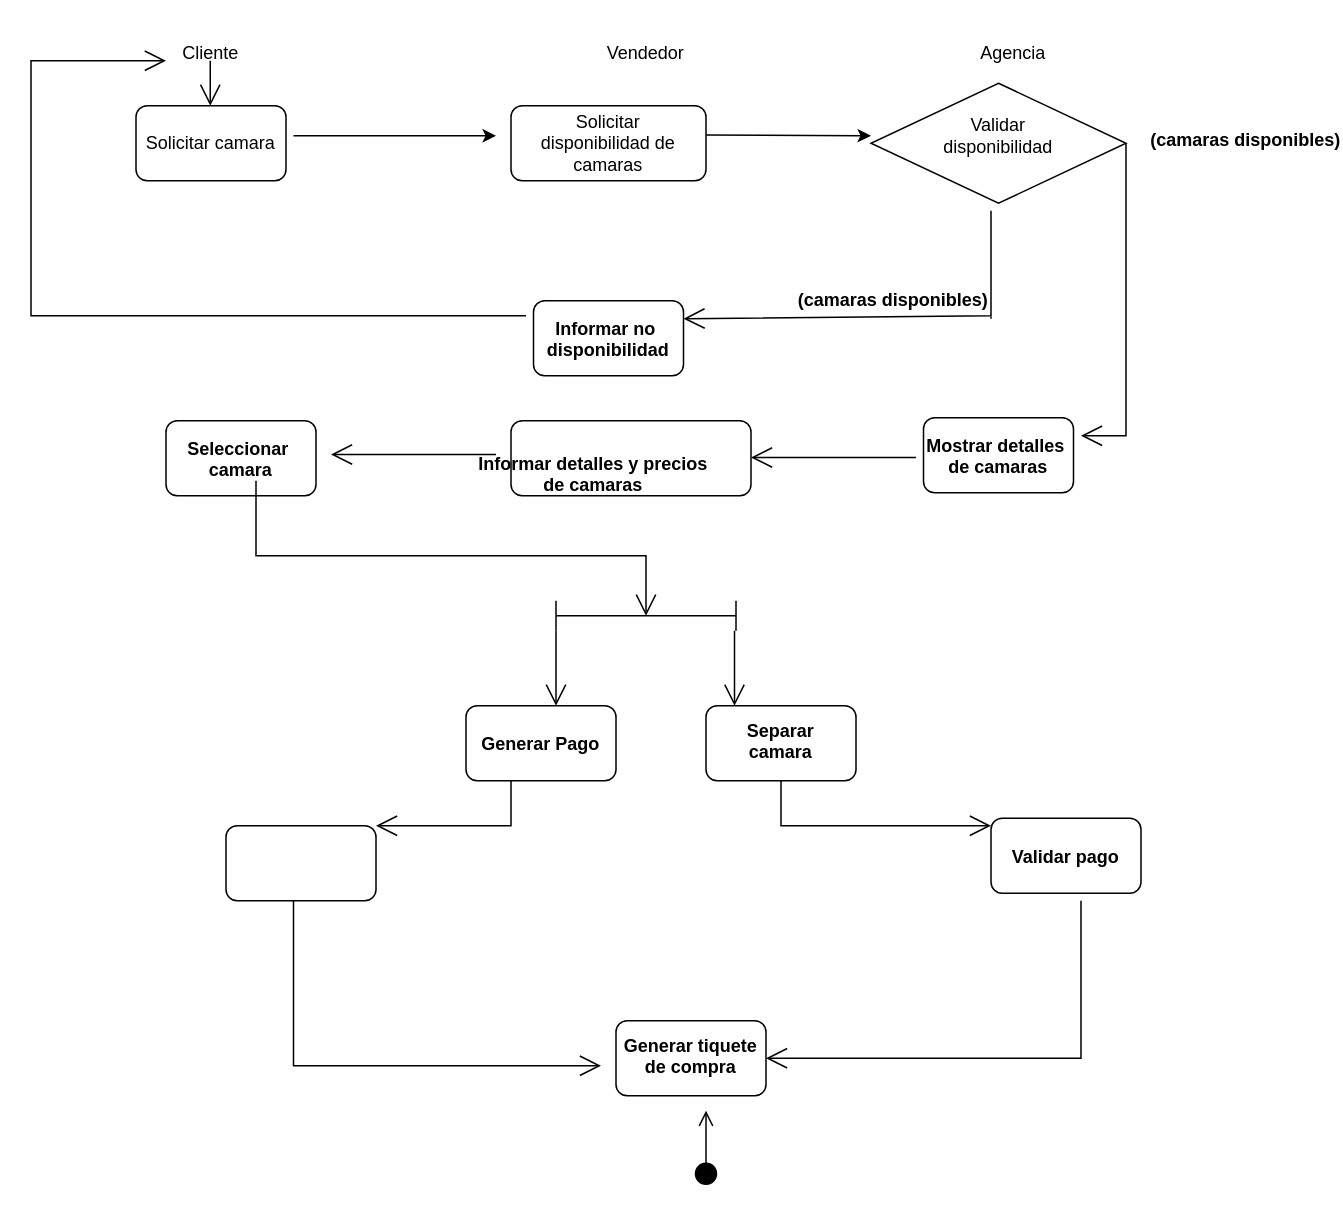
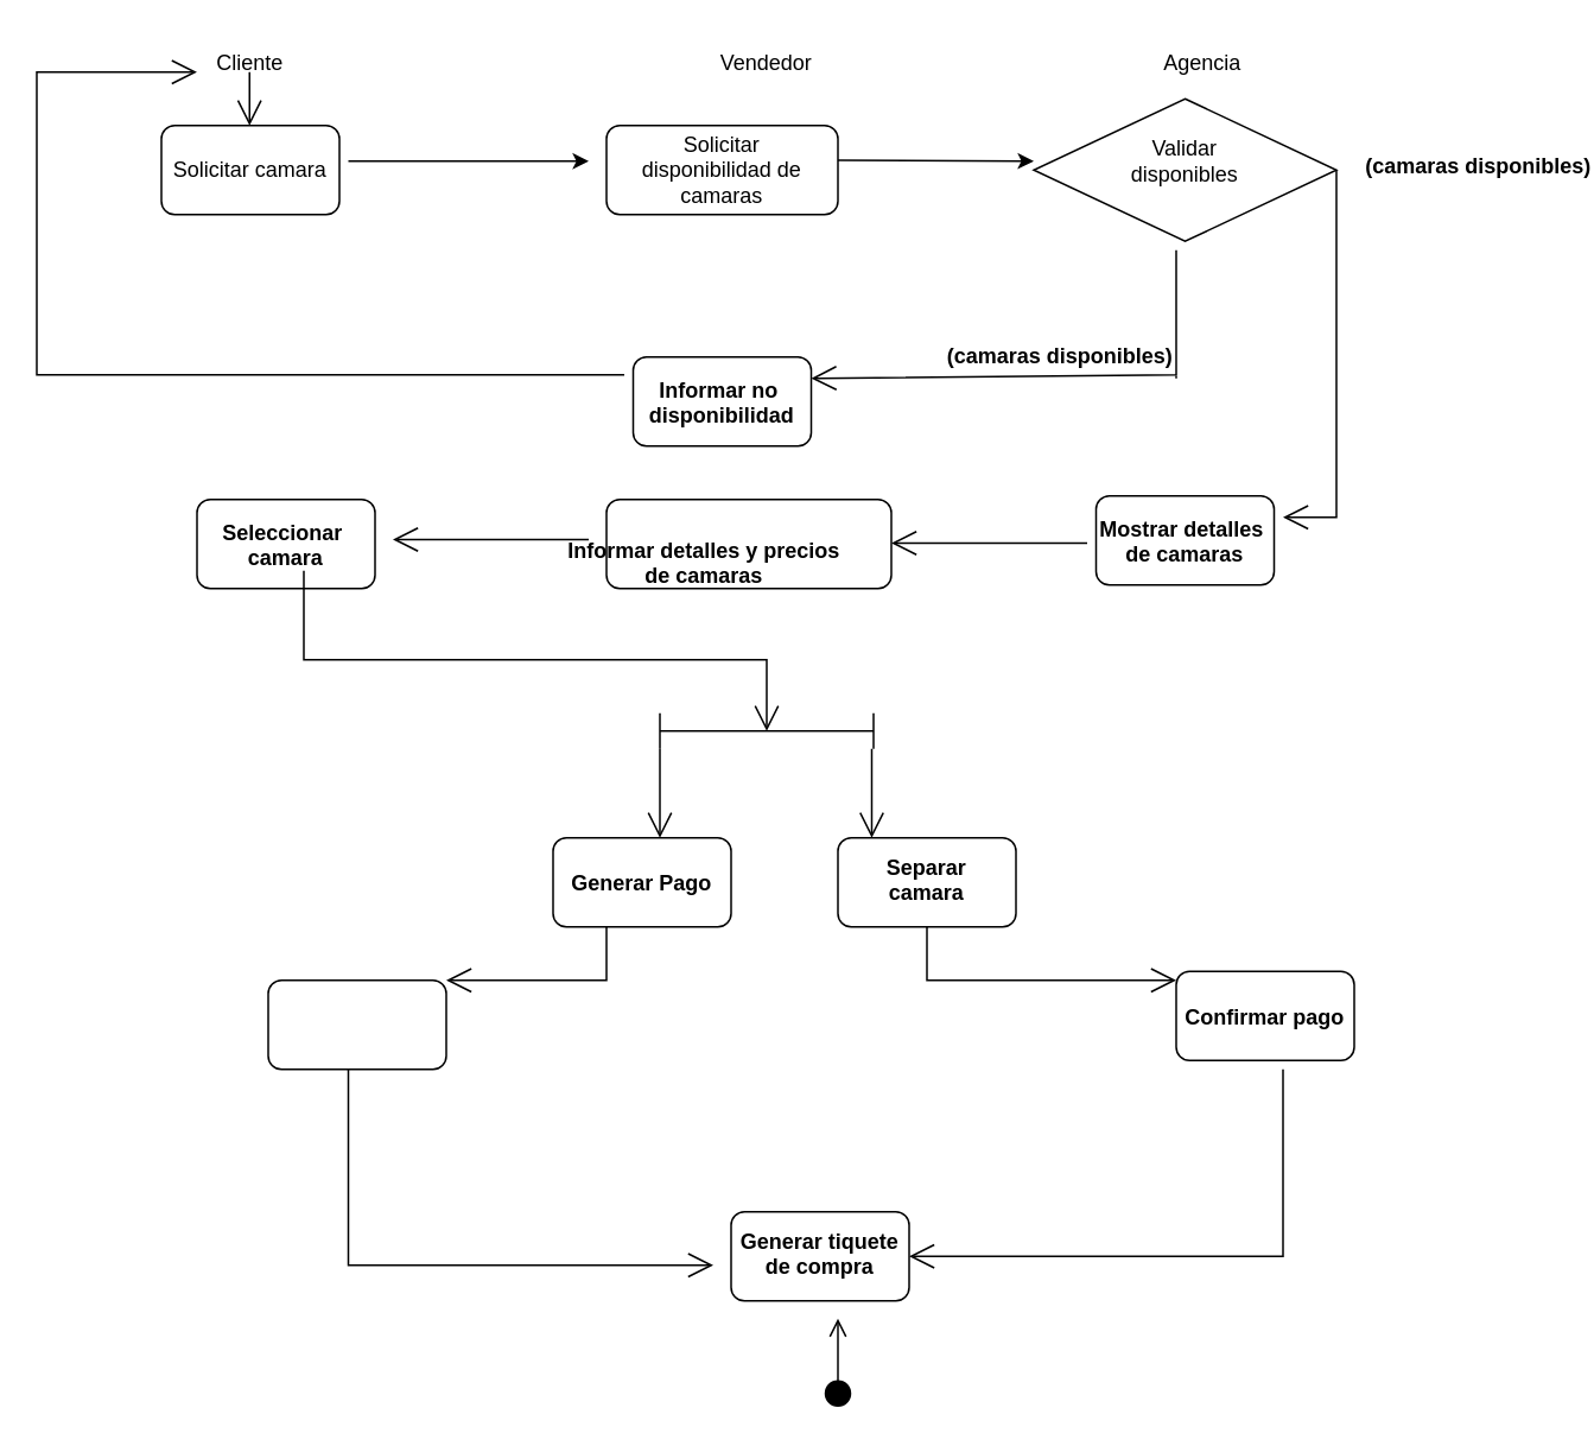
- <mxCell id="9" value="Validar disponibilidad" style="text;html=1;strokeColor=none;fillColor=none;align=center;verticalAlign=middle;whiteSpace=wrap;rounded=0;" vertex="1" parent="1"><mxGeometry x="635" y="75" width="60" height="30" as="geometry" /></mxCell>
+ <mxCell id="9" value="Validar disponibles" style="text;html=1;strokeColor=none;fillColor=none;align=center;verticalAlign=middle;whiteSpace=wrap;rounded=0;" vertex="1" parent="1"><mxGeometry x="635" y="75" width="60" height="30" as="geometry" /></mxCell>
- <mxCell id="35" value="Validar pago" style="text;align=center;fontStyle=1;verticalAlign=middle;spacingLeft=3;spacingRight=3;strokeColor=none;rotatable=0;points=[[0,0.5],[1,0.5]];portConstraint=eastwest;" vertex="1" parent="1"><mxGeometry x="670" y="557" width="80" height="26" as="geometry" /></mxCell>
+ <mxCell id="35" value="Confirmar pago" style="text;align=center;fontStyle=1;verticalAlign=middle;spacingLeft=3;spacingRight=3;strokeColor=none;rotatable=0;points=[[0,0.5],[1,0.5]];portConstraint=eastwest;" vertex="1" parent="1"><mxGeometry x="670" y="557" width="80" height="26" as="geometry" /></mxCell>
